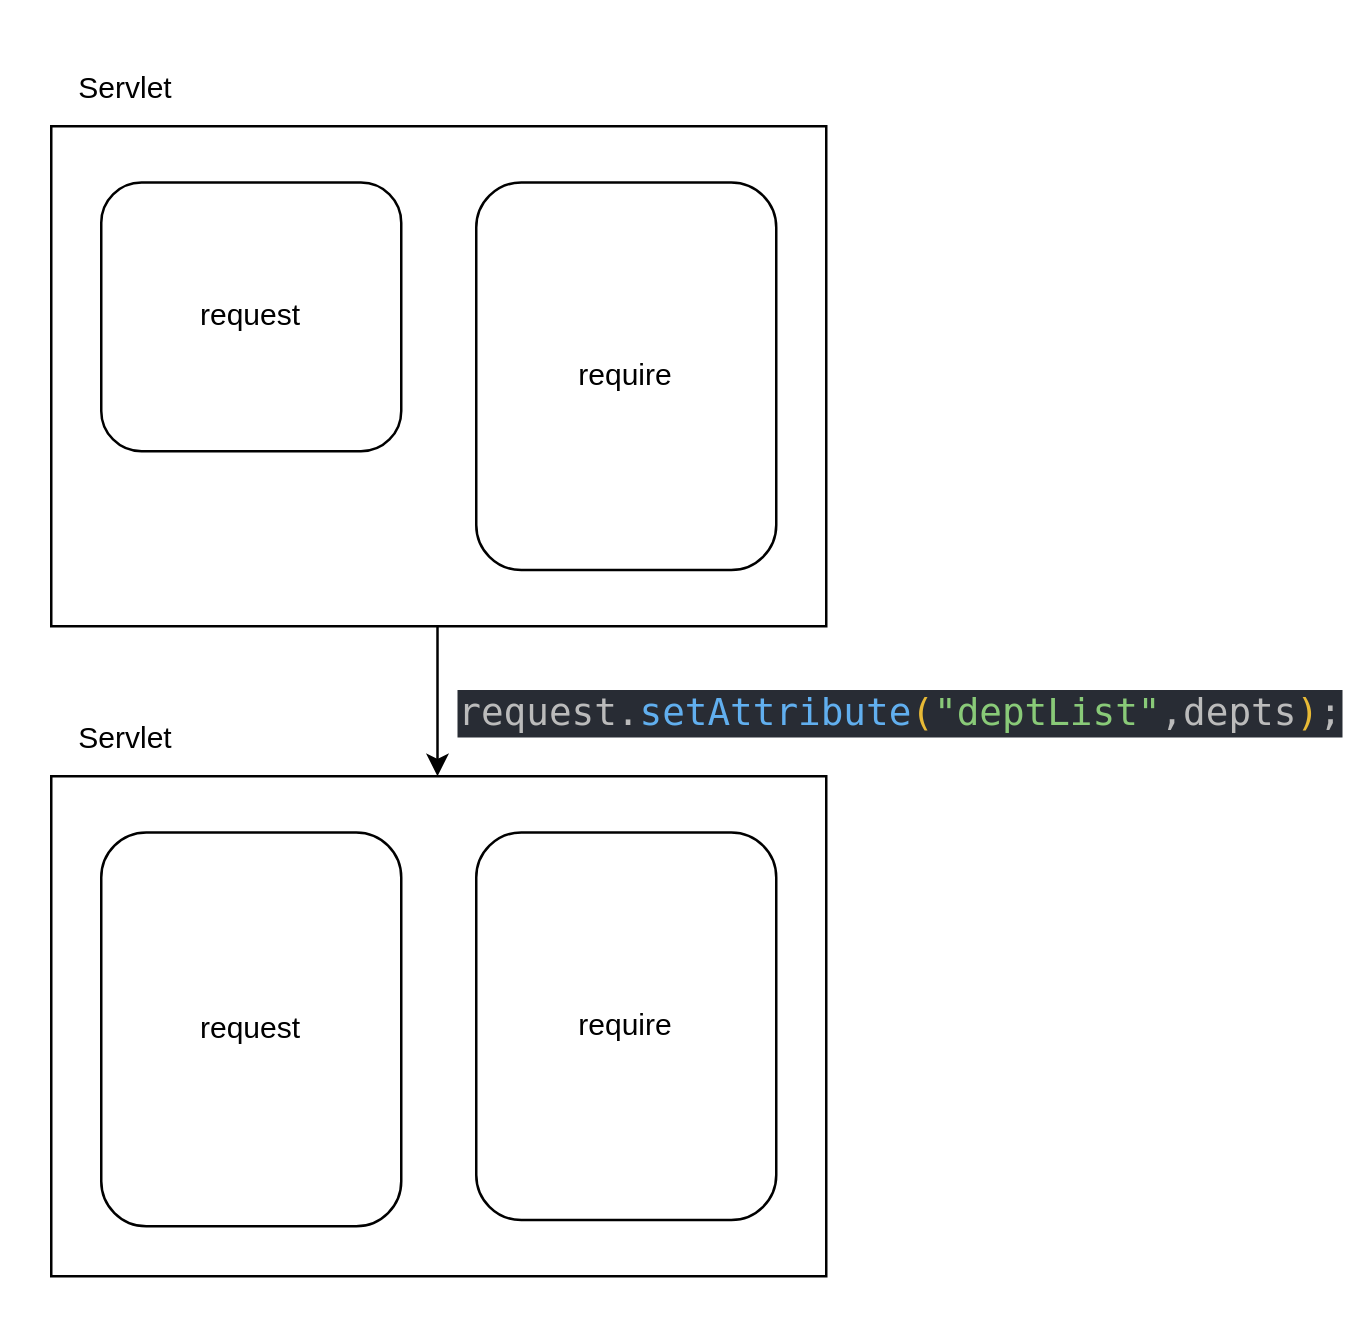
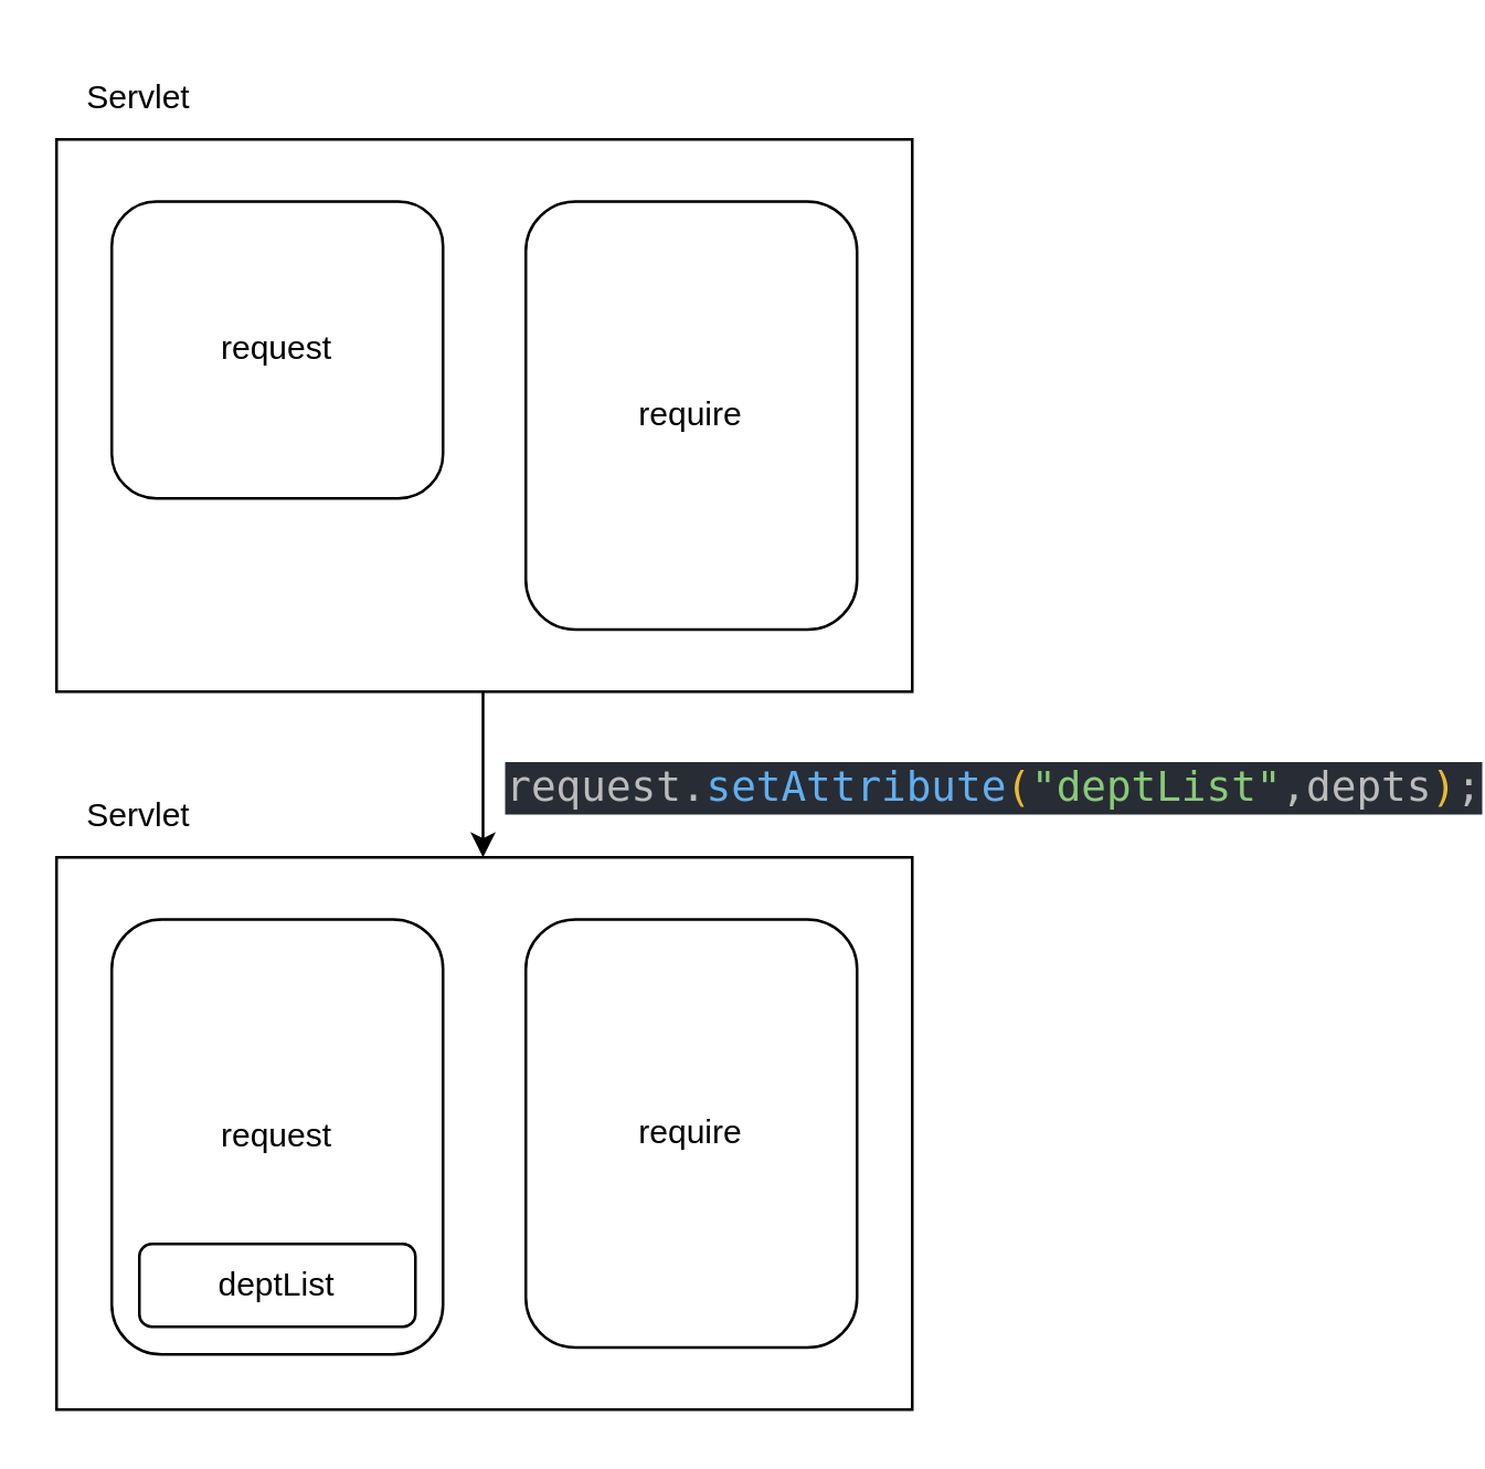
+ <mxCell id="11" value="deptList" style="rounded=1;whiteSpace=wrap;html=1;" vertex="1" parent="1"><mxGeometry x="50" y="450" width="100" height="30" as="geometry" /></mxCell>
